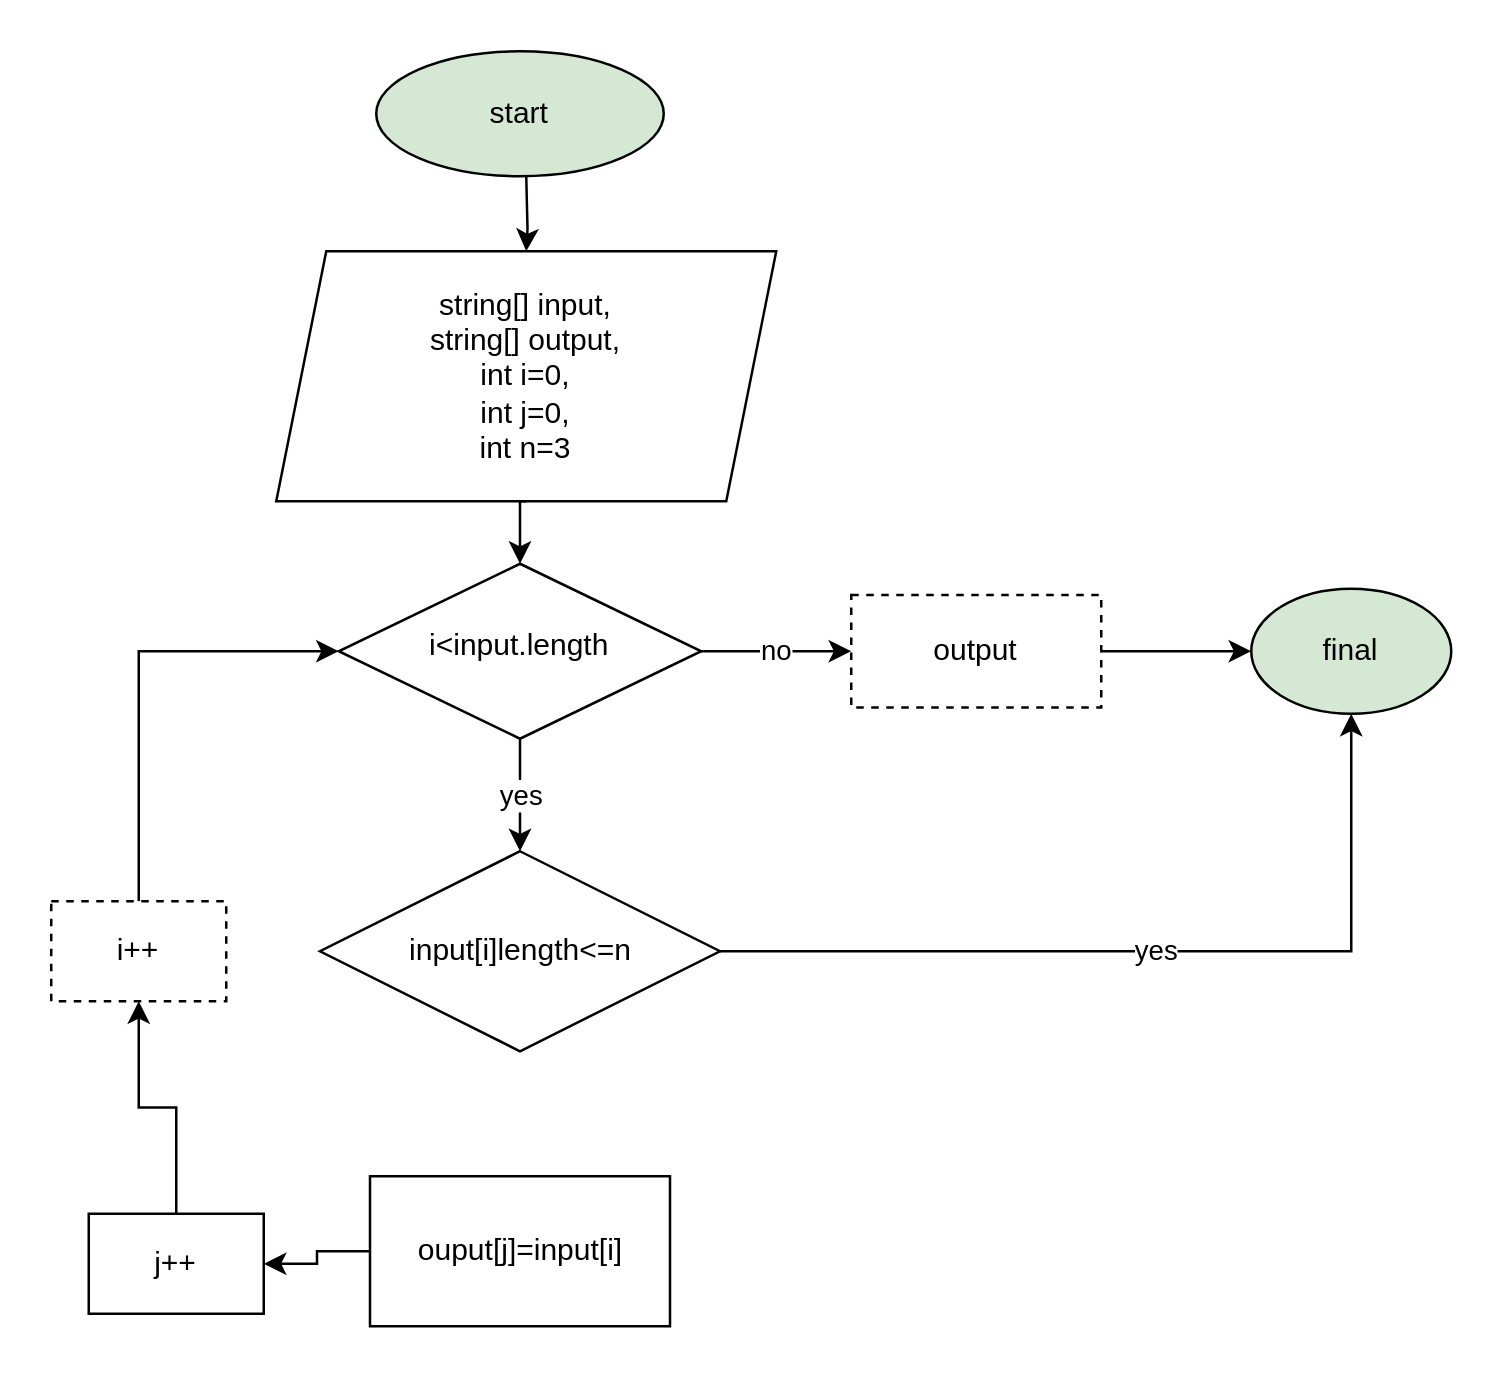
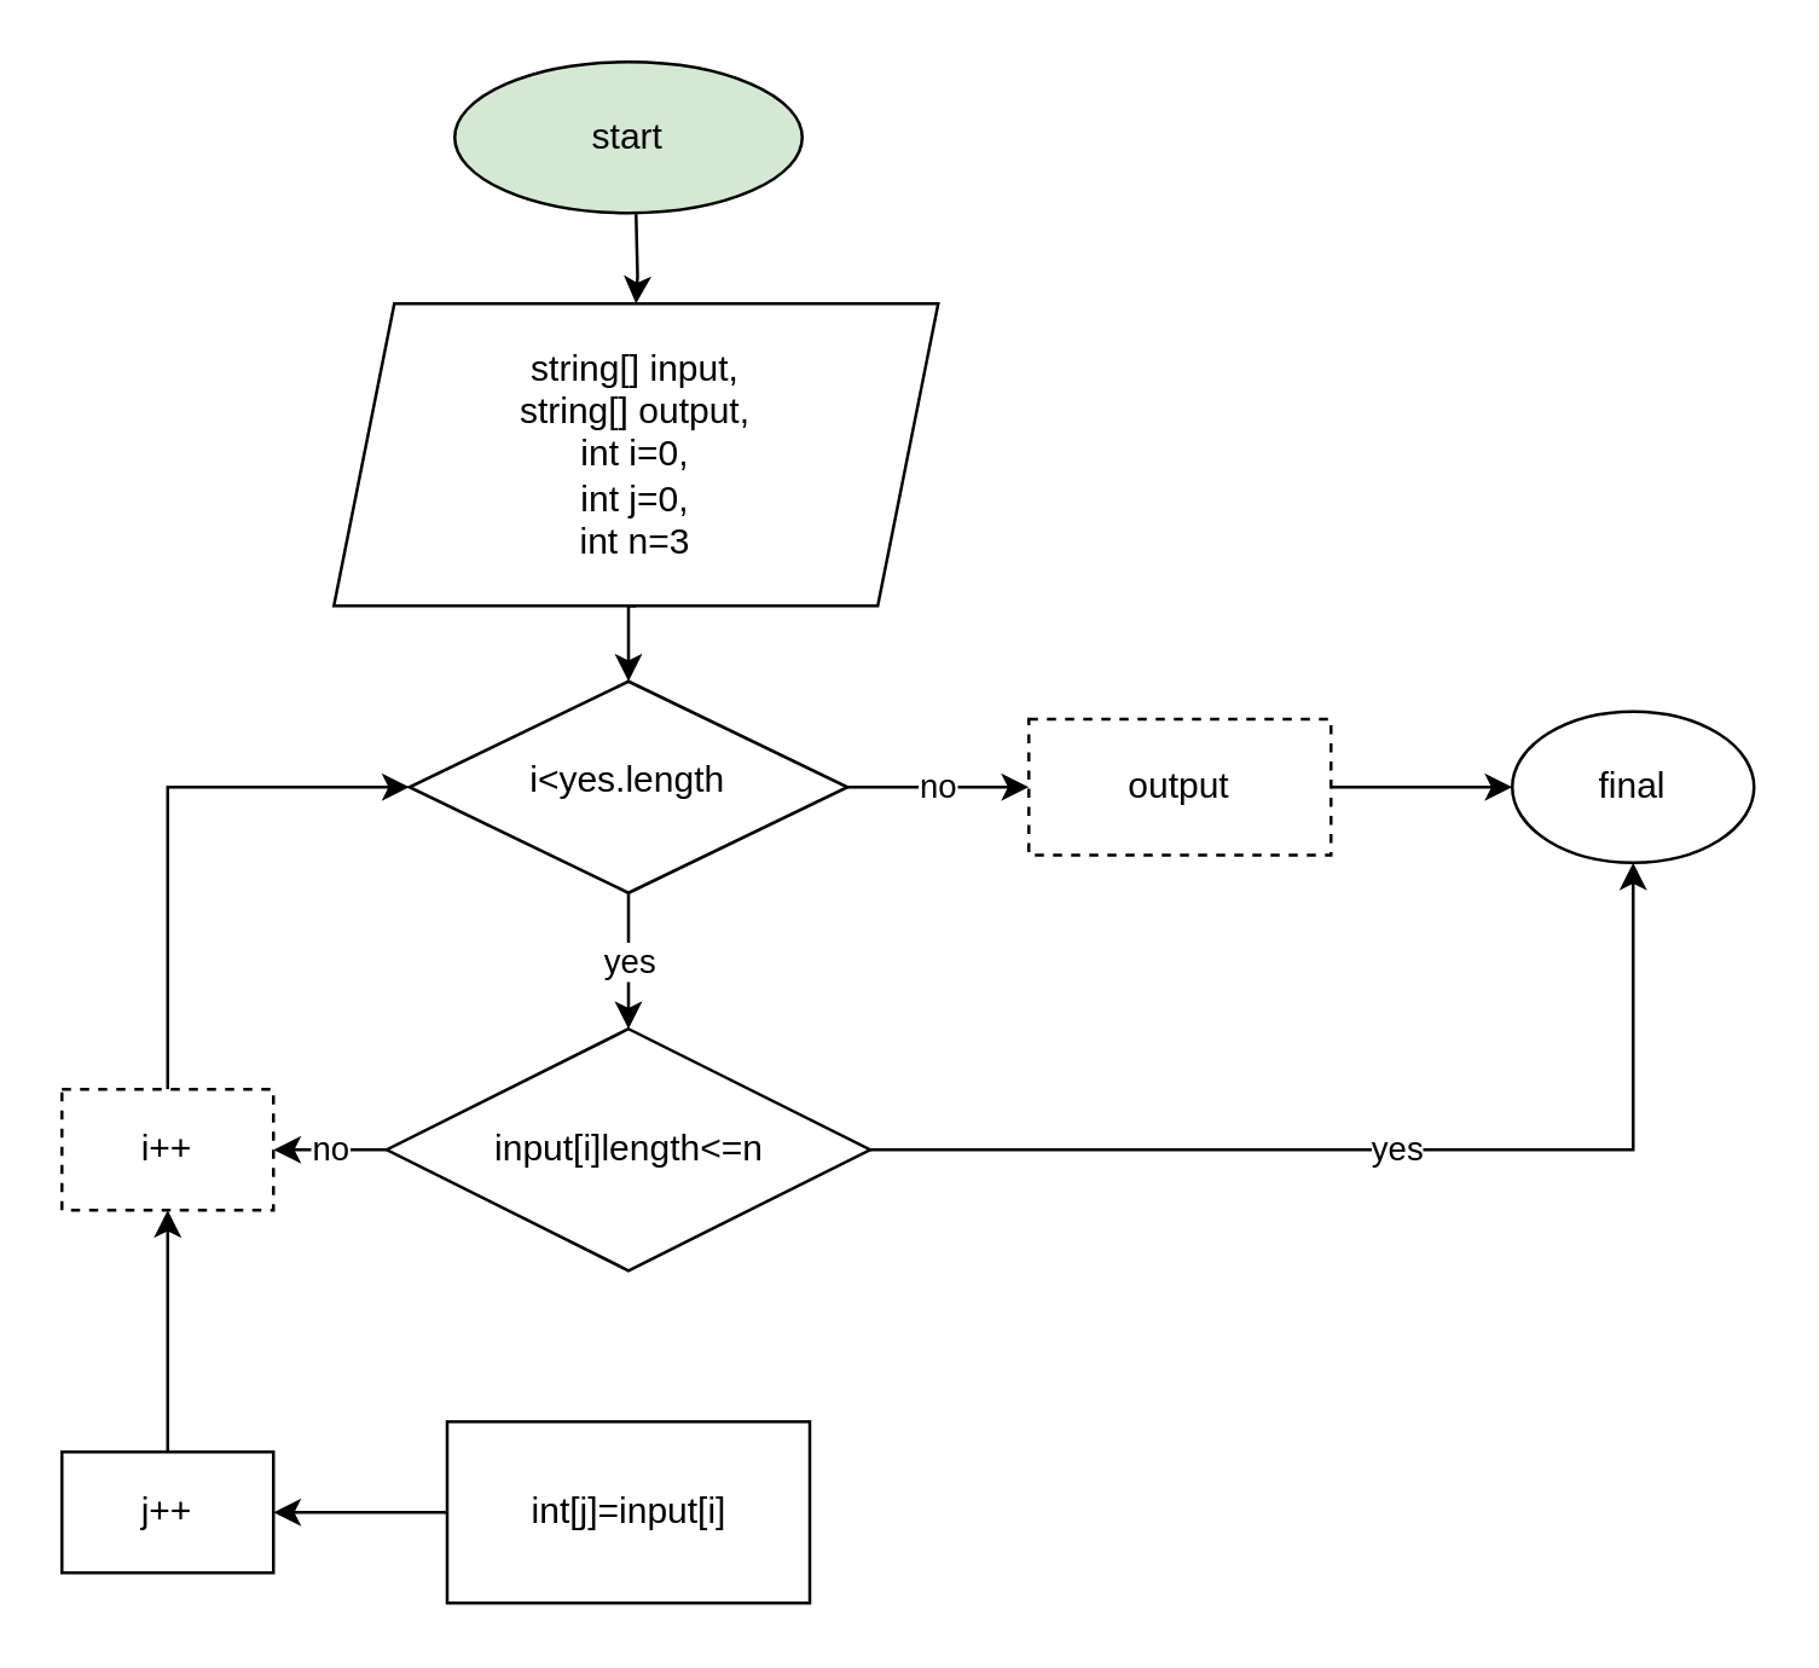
- <mxCell id="5" value="i&amp;lt;input.length" style="rhombus;whiteSpace=wrap;html=1;shadow=0;fontFamily=Helvetica;fontSize=12;align=center;strokeWidth=1;spacing=6;spacingTop=-4;" parent="1" vertex="1"><mxGeometry x="135" y="225" width="145" height="70" as="geometry" /></mxCell>
+ <mxCell id="5" value="i&amp;lt;yes.length" style="rhombus;whiteSpace=wrap;html=1;shadow=0;fontFamily=Helvetica;fontSize=12;align=center;strokeWidth=1;spacing=6;spacingTop=-4;" parent="1" vertex="1"><mxGeometry x="135" y="225" width="145" height="70" as="geometry" /></mxCell>
- <mxCell id="9" value="final" style="ellipse;whiteSpace=wrap;html=1;fillColor=#d5e8d4;" parent="1" vertex="1"><mxGeometry x="500" y="235" width="80" height="50" as="geometry" /></mxCell>
+ <mxCell id="9" value="final" style="ellipse;whiteSpace=wrap;html=1;" parent="1" vertex="1"><mxGeometry x="500" y="235" width="80" height="50" as="geometry" /></mxCell>
+ <mxCell id="12" value="no" style="edgeStyle=orthogonalEdgeStyle;rounded=0;orthogonalLoop=1;jettySize=auto;html=1;" parent="1" source="13" target="19" edge="1"><mxGeometry relative="1" as="geometry"><Array as="points"><mxPoint x="120" y="380" /><mxPoint x="120" y="380" /></Array></mxGeometry></mxCell>
- <mxCell id="15" value="ouput[j]=input[i]" style="rounded=0;whiteSpace=wrap;html=1;" parent="1" vertex="1"><mxGeometry x="147.5" y="470" width="120" height="60" as="geometry" /></mxCell>
+ <mxCell id="15" value="int[j]=input[i]" style="rounded=0;whiteSpace=wrap;html=1;" parent="1" vertex="1"><mxGeometry x="147.5" y="470" width="120" height="60" as="geometry" /></mxCell>
- <mxCell id="17" value="j++" style="rounded=0;whiteSpace=wrap;html=1;" parent="1" vertex="1"><mxGeometry x="35" y="485" width="70" height="40" as="geometry" /></mxCell>
+ <mxCell id="17" value="j++" style="rounded=0;whiteSpace=wrap;html=1;" parent="1" vertex="1"><mxGeometry x="20" y="480" width="70" height="40" as="geometry" /></mxCell>
